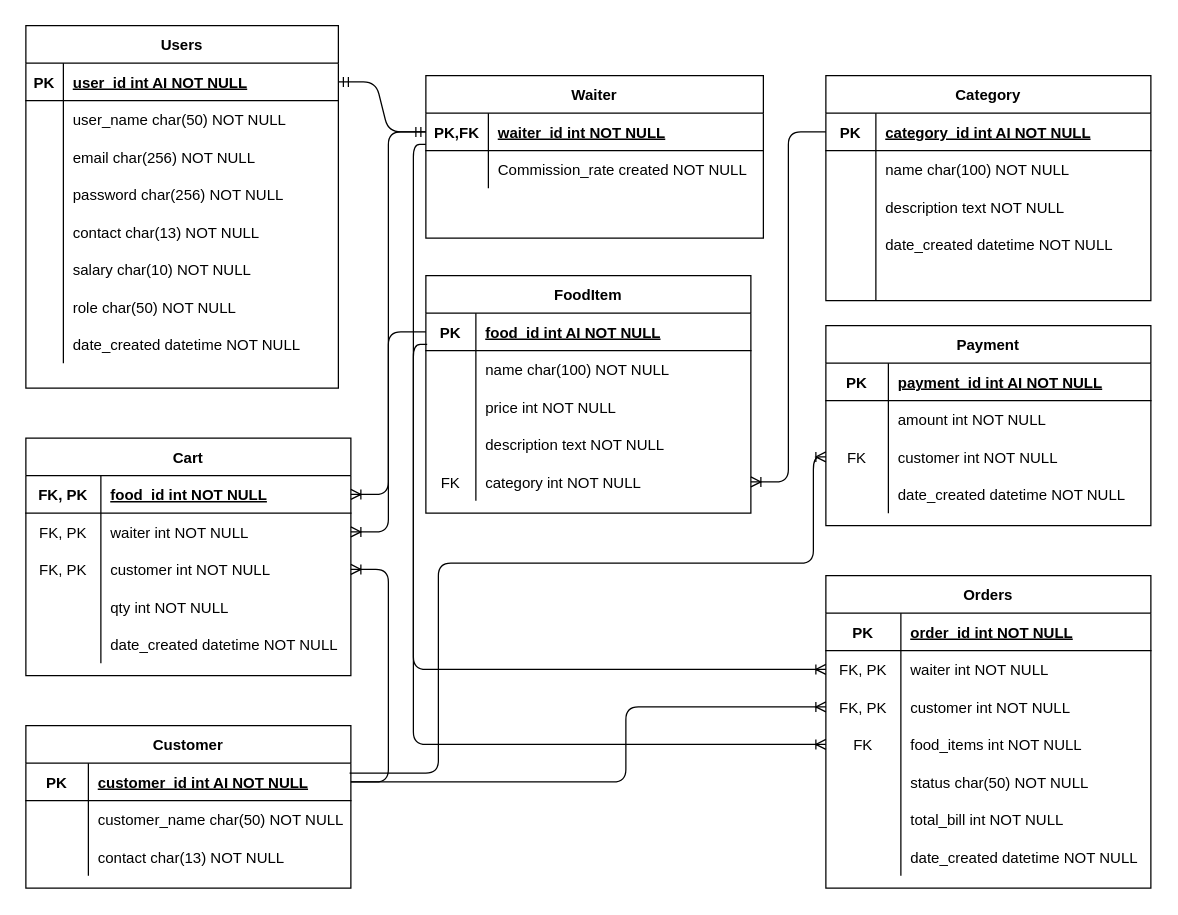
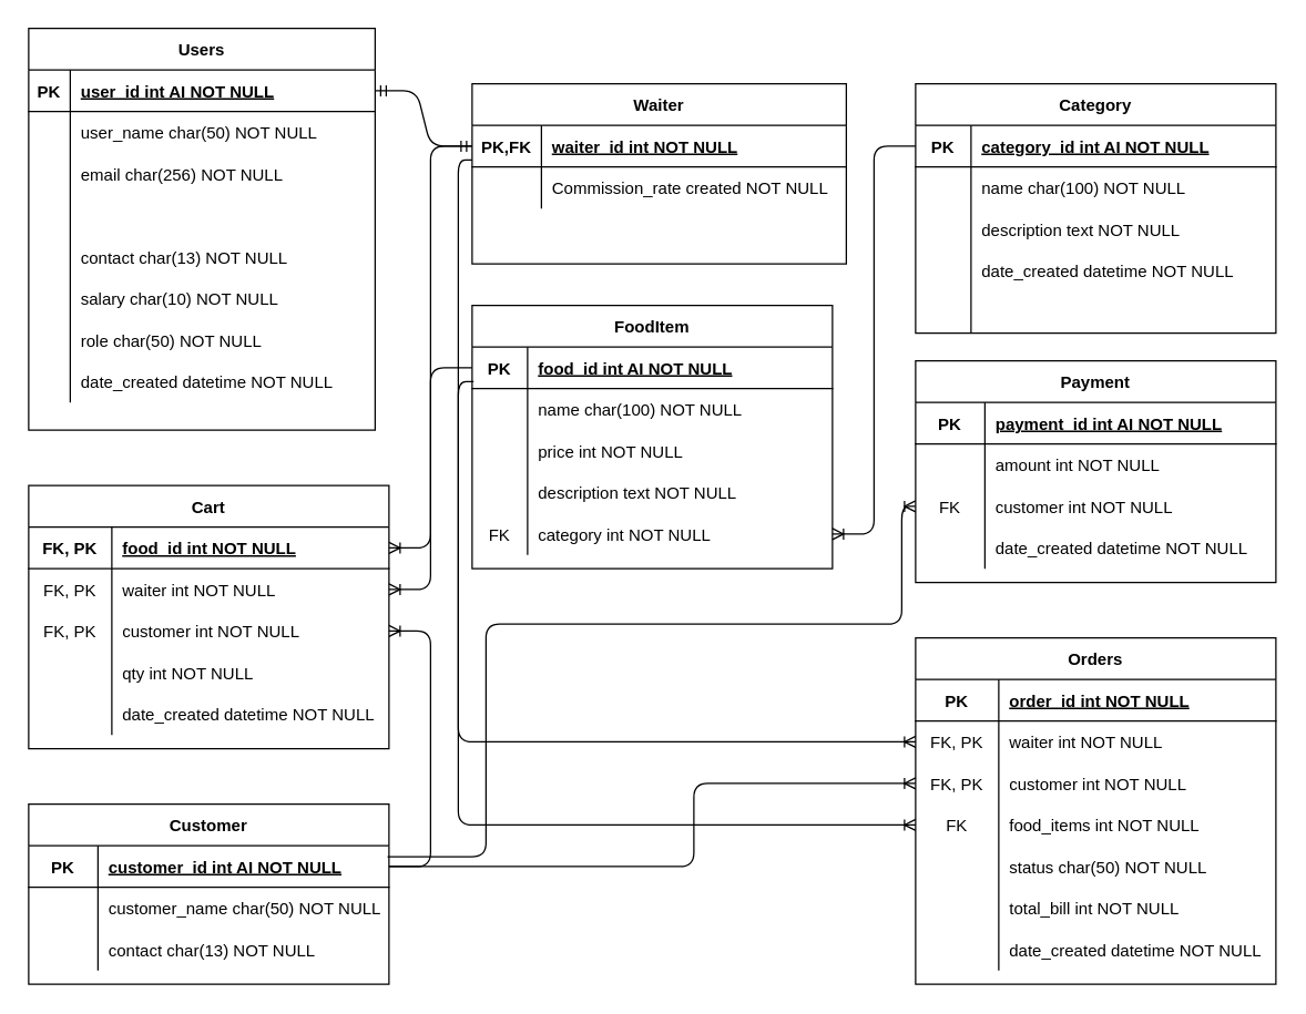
- <mxCell id="23" value="password char(256) NOT NULL" style="shape=partialRectangle;overflow=hidden;connectable=0;fillColor=none;top=0;left=0;bottom=0;right=0;align=left;spacingLeft=6;" vertex="1" parent="21"><mxGeometry x="30" width="220" height="30" as="geometry" /></mxCell>
